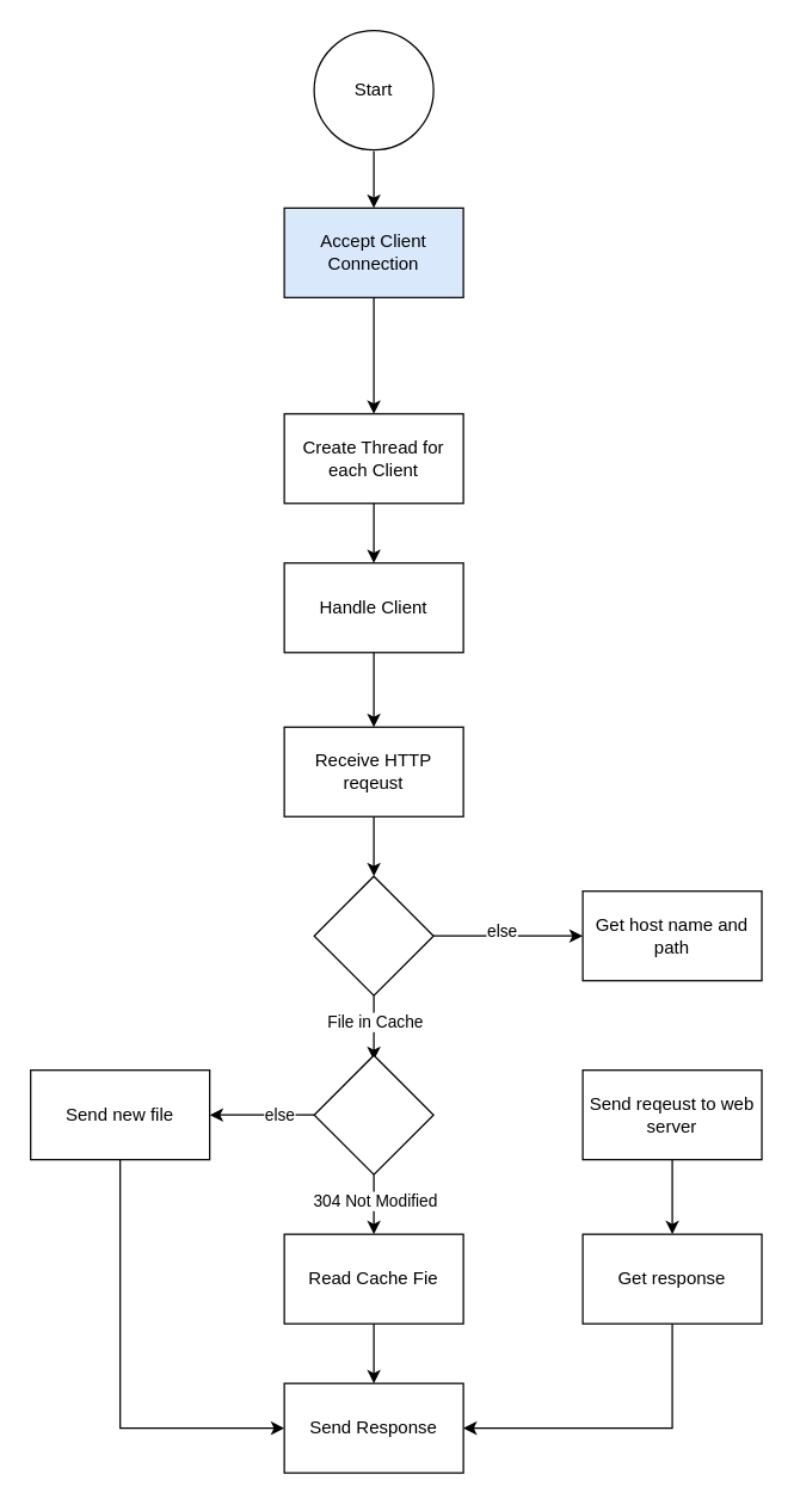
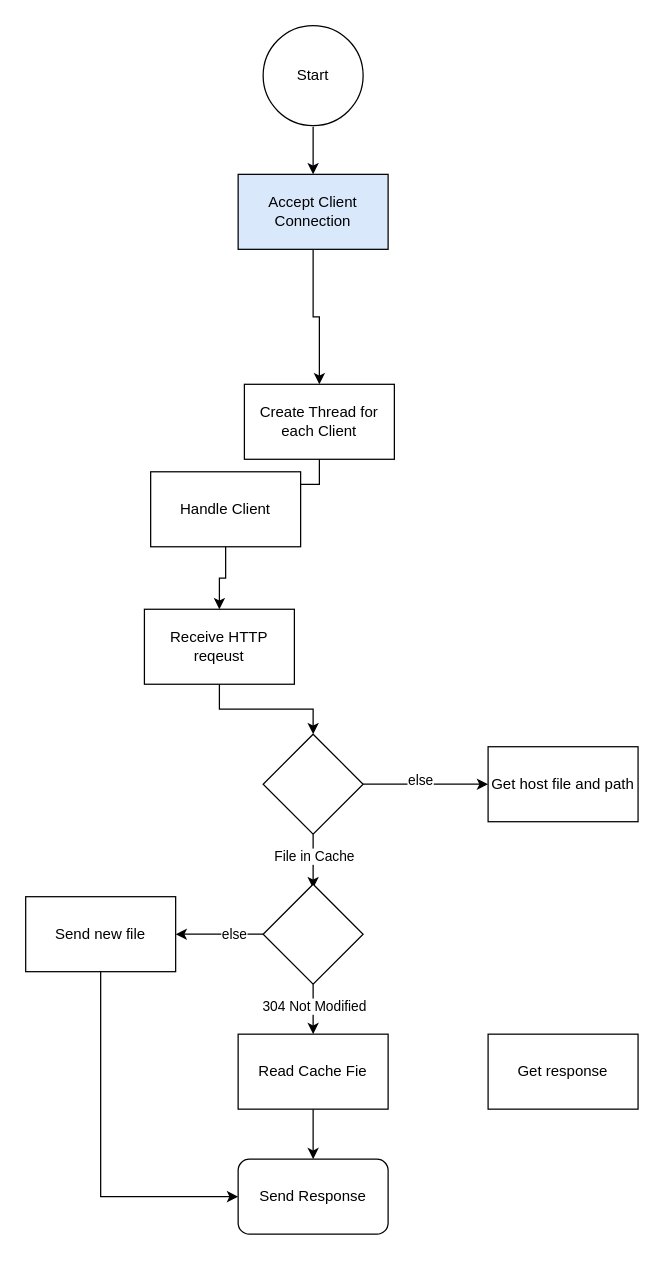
- <mxCell id="4" value="Create Thread for each Client" style="rounded=0;whiteSpace=wrap;html=1;" parent="1" vertex="1"><mxGeometry x="190" y="277" width="120" height="60" as="geometry" /></mxCell>
+ <mxCell id="4" value="Create Thread for each Client" style="rounded=0;whiteSpace=wrap;html=1;" parent="1" vertex="1"><mxGeometry x="195" y="307" width="120" height="60" as="geometry" /></mxCell>
- <mxCell id="8" value="Handle Client" style="rounded=0;whiteSpace=wrap;html=1;" parent="1" vertex="1"><mxGeometry x="190" y="377" width="120" height="60" as="geometry" /></mxCell>
+ <mxCell id="8" value="Handle Client" style="rounded=0;whiteSpace=wrap;html=1;" parent="1" vertex="1"><mxGeometry x="120" y="377" width="120" height="60" as="geometry" /></mxCell>
- <mxCell id="10" value="Receive HTTP reqeust" style="rounded=0;whiteSpace=wrap;html=1;" parent="1" vertex="1"><mxGeometry x="190" y="487" width="120" height="60" as="geometry" /></mxCell>
+ <mxCell id="10" value="Receive HTTP reqeust" style="rounded=0;whiteSpace=wrap;html=1;" parent="1" vertex="1"><mxGeometry x="115" y="487" width="120" height="60" as="geometry" /></mxCell>
- <mxCell id="16" value="Get host name and path" style="rounded=0;whiteSpace=wrap;html=1;" parent="1" vertex="1"><mxGeometry x="390" y="597" width="120" height="60" as="geometry" /></mxCell>
+ <mxCell id="16" value="Get host file and path" style="rounded=0;whiteSpace=wrap;html=1;" parent="1" vertex="1"><mxGeometry x="390" y="597" width="120" height="60" as="geometry" /></mxCell>
- <mxCell id="18" value="Send reqeust to web server" style="rounded=0;whiteSpace=wrap;html=1;" parent="1" vertex="1"><mxGeometry x="390" y="717" width="120" height="60" as="geometry" /></mxCell>
- <mxCell id="17" style="edgeStyle=orthogonalEdgeStyle;rounded=0;orthogonalLoop=1;jettySize=auto;html=1;entryX=0.5;entryY=0;entryDx=0;entryDy=0;" parent="1" source="18" target="20" edge="1"><mxGeometry relative="1" as="geometry" /></mxCell>
- <mxCell id="30" value="Send Response" style="rounded=0;whiteSpace=wrap;html=1;" parent="1" vertex="1"><mxGeometry x="190" y="927" width="120" height="60" as="geometry" /></mxCell>
+ <mxCell id="30" value="Send Response" style="whiteSpace=wrap;html=1;rounded=1;" parent="1" vertex="1"><mxGeometry x="190" y="927" width="120" height="60" as="geometry" /></mxCell>
- <mxCell id="19" style="edgeStyle=orthogonalEdgeStyle;rounded=0;orthogonalLoop=1;jettySize=auto;html=1;entryX=1;entryY=0.5;entryDx=0;entryDy=0;exitX=0.5;exitY=1;exitDx=0;exitDy=0;" parent="1" source="20" target="30" edge="1"><mxGeometry relative="1" as="geometry" /></mxCell>
